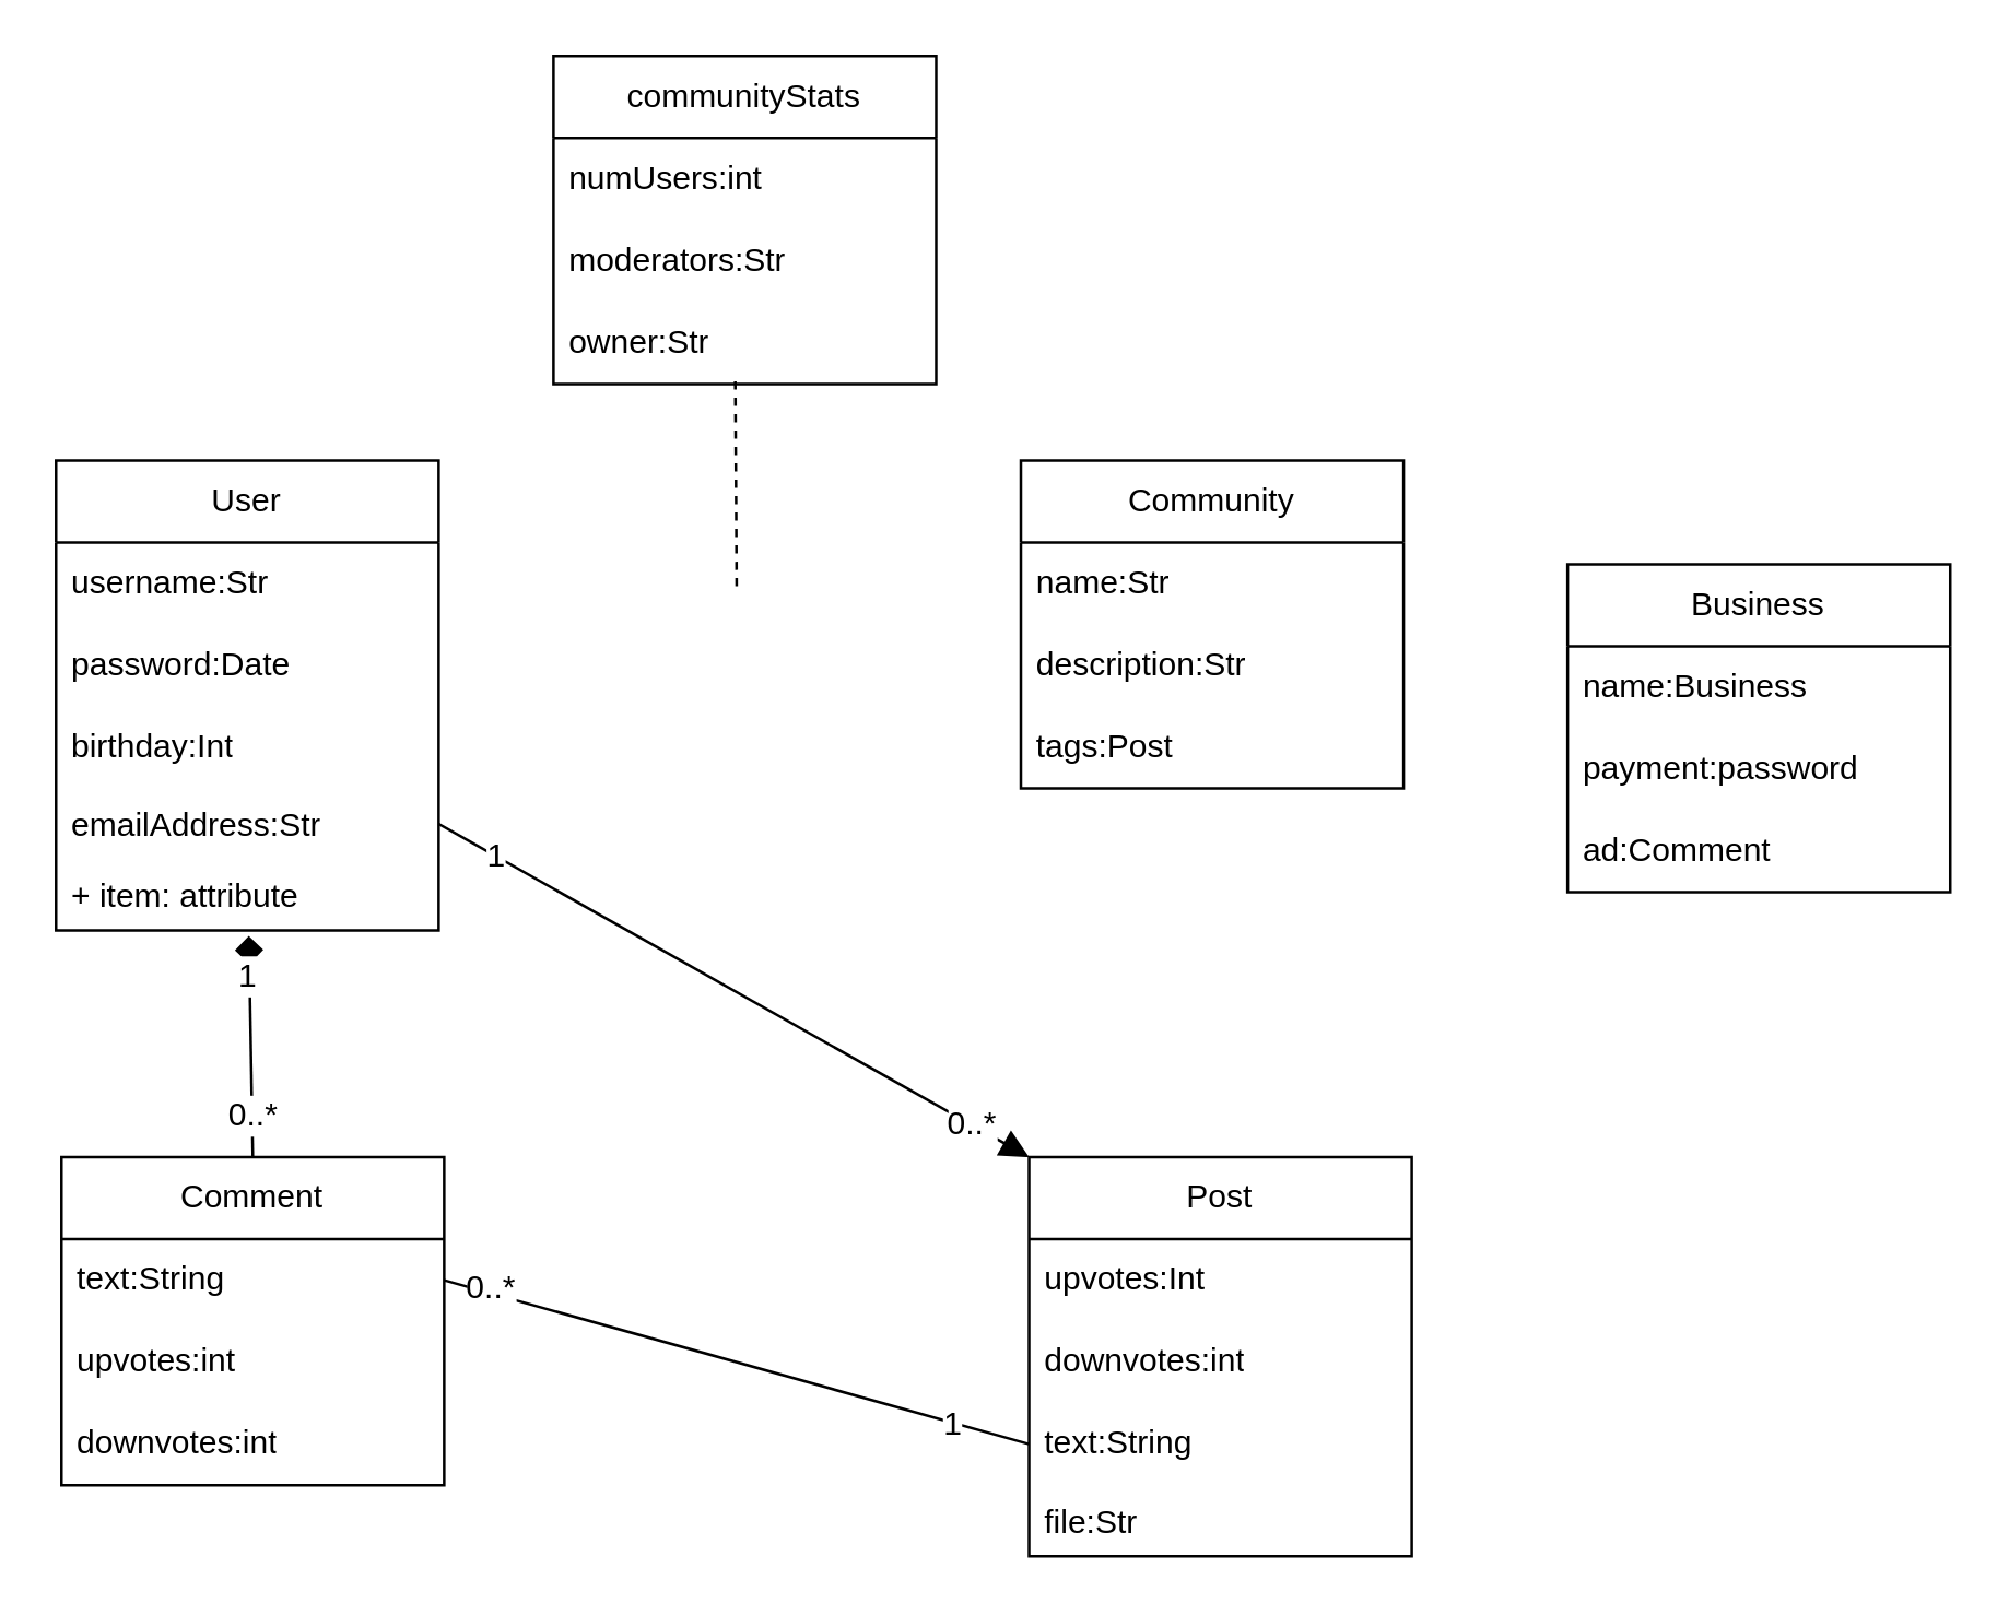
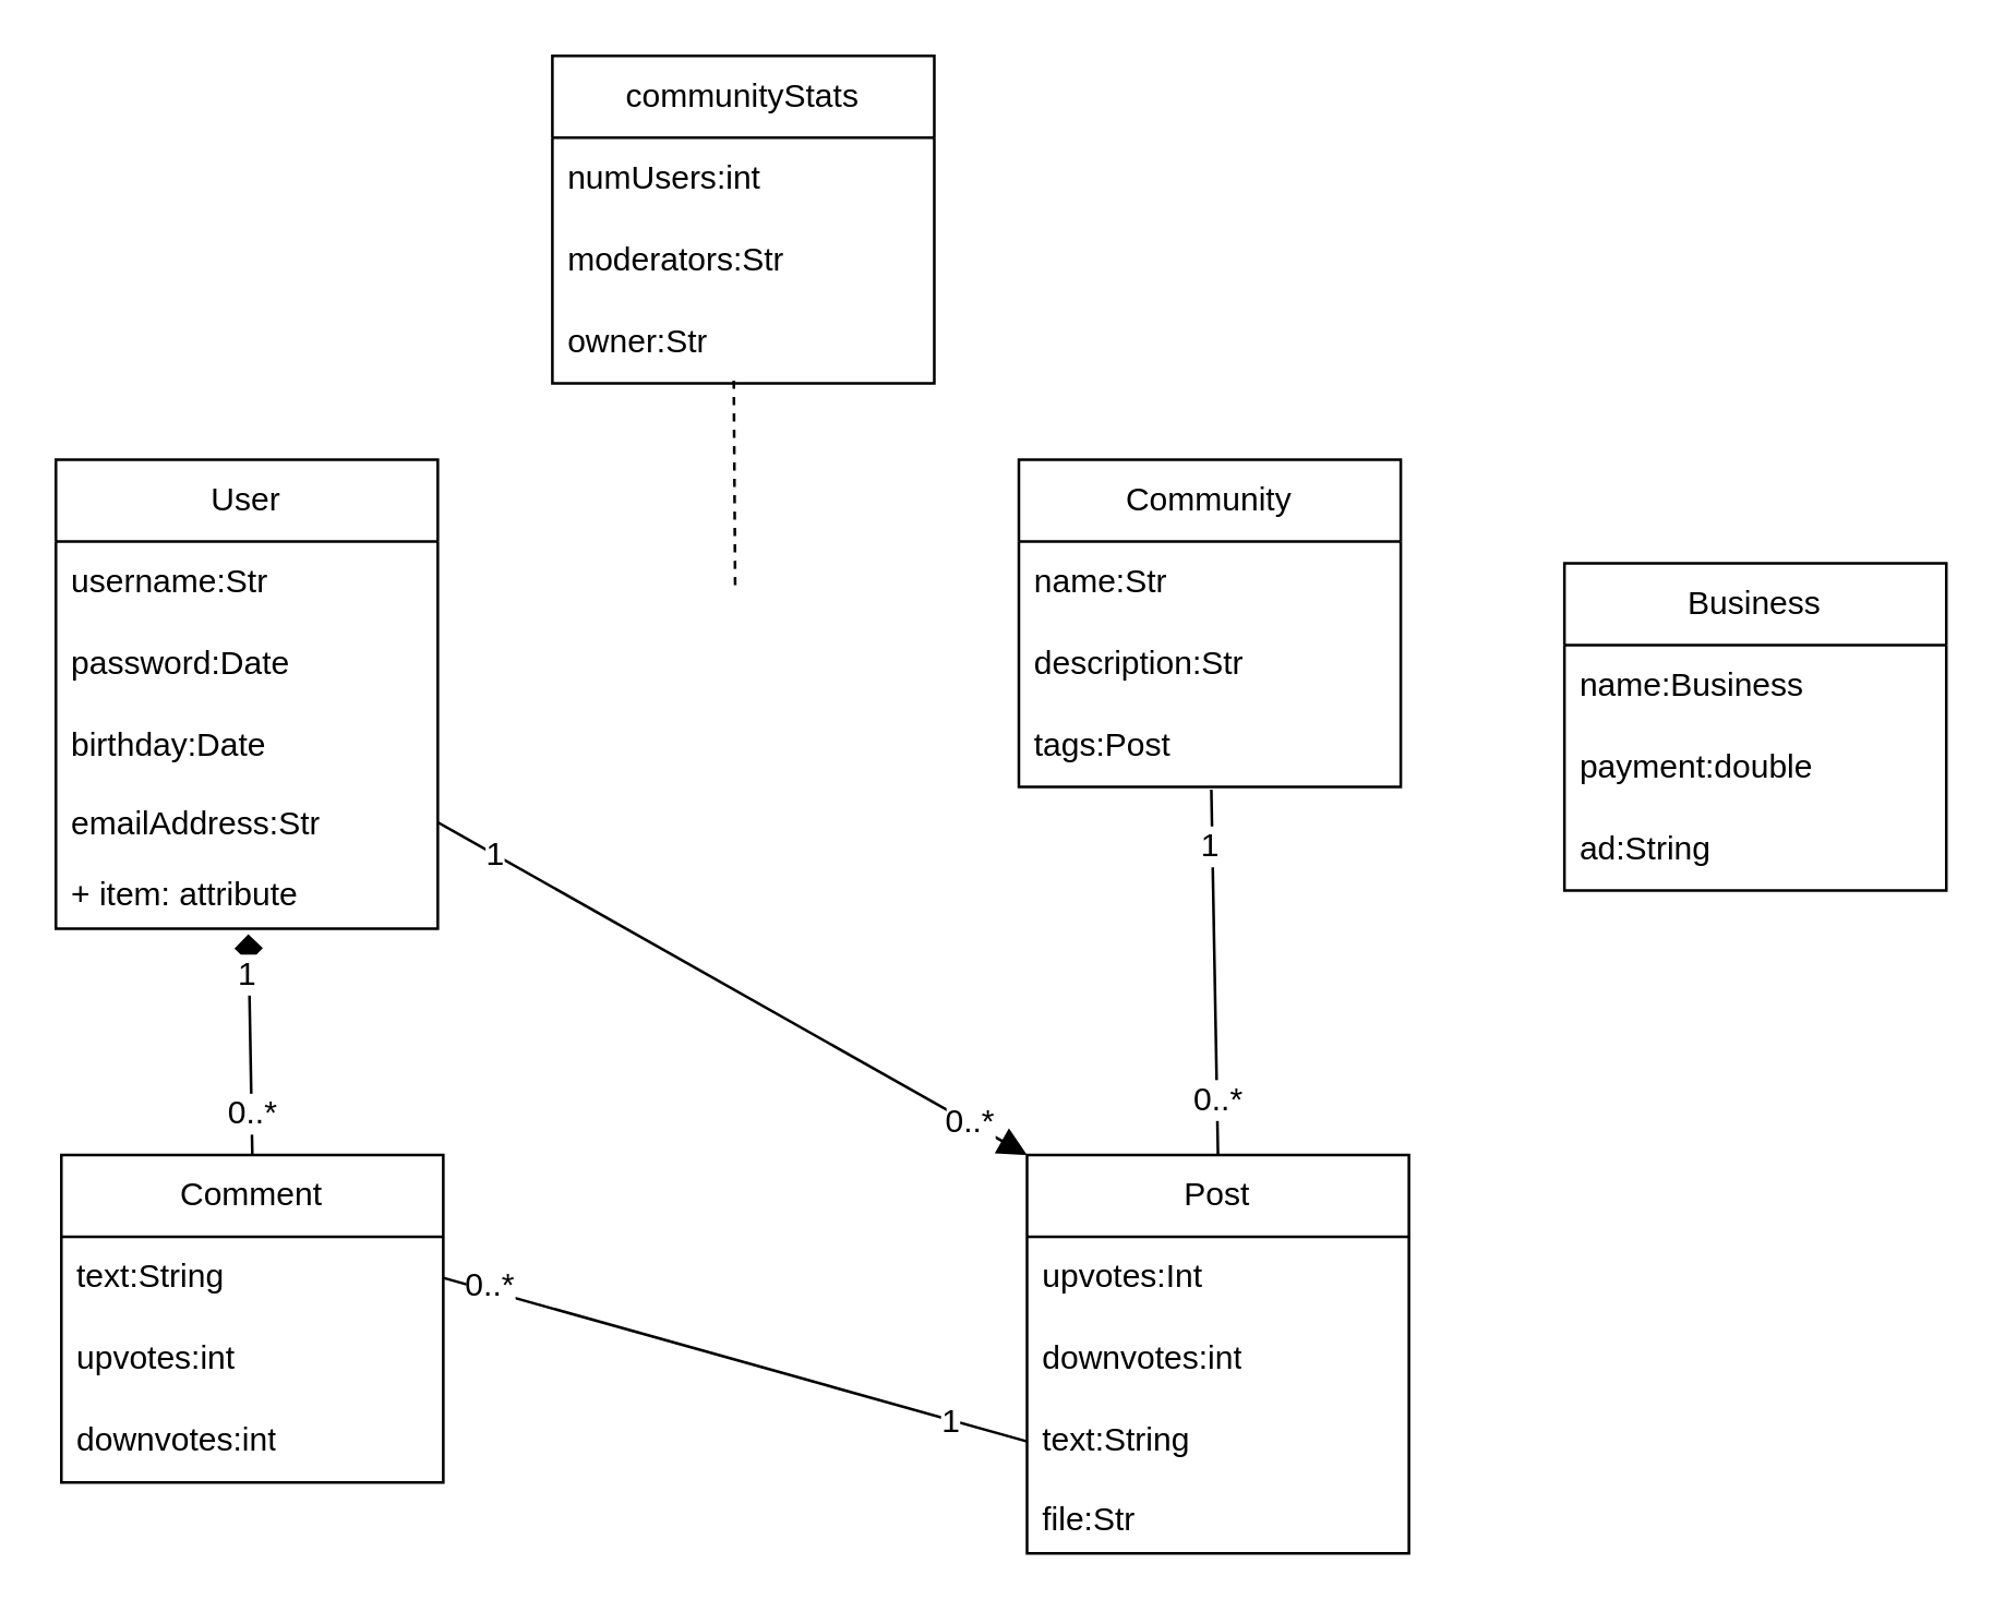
- <mxCell id="13" value="birthday:Int" style="text;strokeColor=none;fillColor=none;align=left;verticalAlign=middle;spacingLeft=4;spacingRight=4;overflow=hidden;points=[[0,0.5],[1,0.5]];portConstraint=eastwest;rotatable=0;whiteSpace=wrap;html=1;" vertex="1" parent="10"><mxGeometry y="90" width="140" height="30" as="geometry" /></mxCell>
+ <mxCell id="13" value="birthday:Date" style="text;strokeColor=none;fillColor=none;align=left;verticalAlign=middle;spacingLeft=4;spacingRight=4;overflow=hidden;points=[[0,0.5],[1,0.5]];portConstraint=eastwest;rotatable=0;whiteSpace=wrap;html=1;" vertex="1" parent="10"><mxGeometry y="90" width="140" height="30" as="geometry" /></mxCell>
- <mxCell id="39" value="payment:password" style="text;strokeColor=none;fillColor=none;align=left;verticalAlign=middle;spacingLeft=4;spacingRight=4;overflow=hidden;points=[[0,0.5],[1,0.5]];portConstraint=eastwest;rotatable=0;whiteSpace=wrap;html=1;" vertex="1" parent="37"><mxGeometry y="60" width="140" height="30" as="geometry" /></mxCell>
+ <mxCell id="39" value="payment:double" style="text;strokeColor=none;fillColor=none;align=left;verticalAlign=middle;spacingLeft=4;spacingRight=4;overflow=hidden;points=[[0,0.5],[1,0.5]];portConstraint=eastwest;rotatable=0;whiteSpace=wrap;html=1;" vertex="1" parent="37"><mxGeometry y="60" width="140" height="30" as="geometry" /></mxCell>
- <mxCell id="40" value="ad:Comment" style="text;strokeColor=none;fillColor=none;align=left;verticalAlign=middle;spacingLeft=4;spacingRight=4;overflow=hidden;points=[[0,0.5],[1,0.5]];portConstraint=eastwest;rotatable=0;whiteSpace=wrap;html=1;" vertex="1" parent="37"><mxGeometry y="90" width="140" height="30" as="geometry" /></mxCell>
+ <mxCell id="40" value="ad:String" style="text;strokeColor=none;fillColor=none;align=left;verticalAlign=middle;spacingLeft=4;spacingRight=4;overflow=hidden;points=[[0,0.5],[1,0.5]];portConstraint=eastwest;rotatable=0;whiteSpace=wrap;html=1;" vertex="1" parent="37"><mxGeometry y="90" width="140" height="30" as="geometry" /></mxCell>
+ <mxCell id="31" value="" style="endArrow=none;html=1;rounded=0;fontSize=12;startSize=8;endSize=8;curved=1;exitX=0.5;exitY=0;exitDx=0;exitDy=0;entryX=0.504;entryY=1.033;entryDx=0;entryDy=0;entryPerimeter=0;" edge="1" parent="1" source="16" target="9"><mxGeometry width="50" height="50" relative="1" as="geometry"><mxPoint x="240" y="310" as="sourcePoint" /><mxPoint x="290" y="260" as="targetPoint" /></mxGeometry></mxCell>
+ <mxCell id="32" value="1" style="edgeLabel;html=1;align=center;verticalAlign=middle;resizable=0;points=[];fontSize=12;" vertex="1" connectable="0" parent="31"><mxGeometry x="0.708" y="1" relative="1" as="geometry"><mxPoint as="offset" /></mxGeometry></mxCell>
+ <mxCell id="33" value="0..*" style="edgeLabel;html=1;align=center;verticalAlign=middle;resizable=0;points=[];fontSize=12;" vertex="1" connectable="0" parent="31"><mxGeometry x="-0.688" relative="1" as="geometry"><mxPoint as="offset" /></mxGeometry></mxCell>
